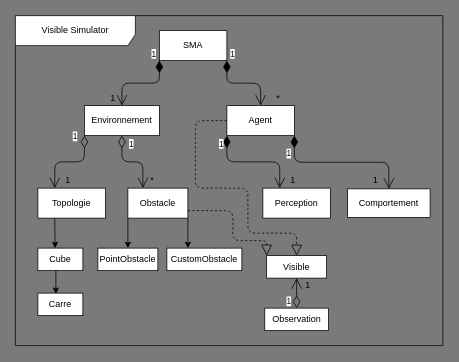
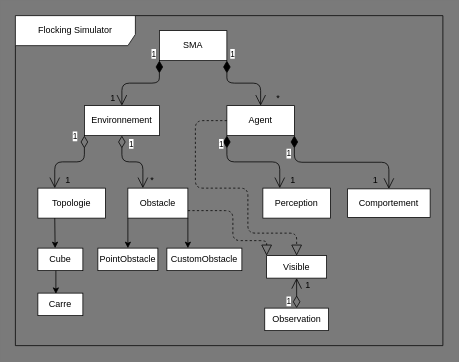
- <mxCell id="35" value="Visible Simulator" style="shape=umlFrame;whiteSpace=wrap;html=1;width=160;height=40;" vertex="1" parent="1"><mxGeometry x="20" y="20" width="570" height="440" as="geometry" /></mxCell>
+ <mxCell id="35" value="Flocking Simulator" style="shape=umlFrame;whiteSpace=wrap;html=1;width=160;height=40;" vertex="1" parent="1"><mxGeometry x="20" y="20" width="570" height="440" as="geometry" /></mxCell>
